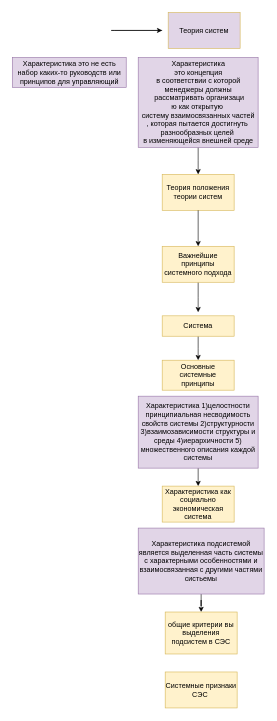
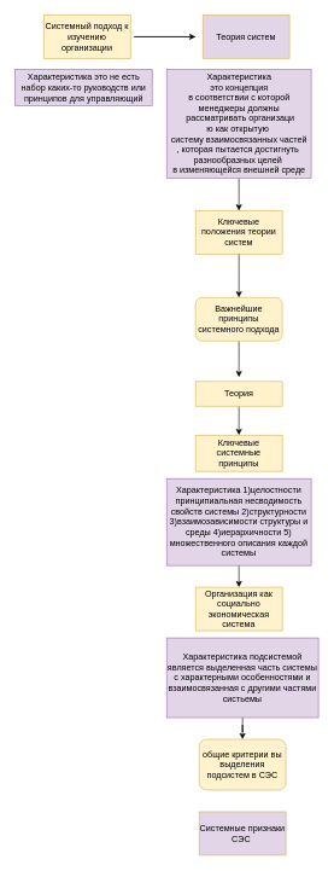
+ <mxCell id="2" value="Системный подход к изучению организации" parent="1" style="rounded=0;whiteSpace=wrap;html=1;fillColor=#fff2cc;strokeColor=#d6b656;" vertex="1"><mxGeometry as="geometry" x="60" y="20" width="120" height="60" /></mxCell>
- <mxCell id="8" value="Теория положения теории систем" parent="1" style="whiteSpace=wrap;html=1;strokeColor=#d6b656;fillColor=#fff2cc;" vertex="1"><mxGeometry as="geometry" x="270" y="290" width="120" height="60" /></mxCell>
+ <mxCell id="8" value="Ключевые положения теории систем" parent="1" style="whiteSpace=wrap;html=1;strokeColor=#d6b656;fillColor=#fff2cc;" vertex="1"><mxGeometry as="geometry" x="270" y="290" width="120" height="60" /></mxCell>
- <mxCell id="10" value="Важнейшие принципы системного подхода" parent="1" style="whiteSpace=wrap;html=1;strokeColor=#d6b656;fillColor=#fff2cc;" vertex="1"><mxGeometry as="geometry" x="270" y="410" width="120" height="60" /></mxCell>
+ <mxCell id="10" value="Важнейшие принципы системного подхода" parent="1" style="whiteSpace=wrap;html=1;strokeColor=#d6b656;fillColor=#fff2cc;rounded=1;" vertex="1"><mxGeometry as="geometry" x="270" y="410" width="120" height="60" /></mxCell>
- <mxCell id="13" value="Система" parent="1" style="whiteSpace=wrap;html=1;strokeColor=#d6b656;fillColor=#fff2cc;" vertex="1"><mxGeometry as="geometry" x="270" y="526" width="120" height="34" /></mxCell>
+ <mxCell id="13" value="Теория" parent="1" style="whiteSpace=wrap;html=1;strokeColor=#d6b656;fillColor=#fff2cc;" vertex="1"><mxGeometry as="geometry" x="270" y="526" width="120" height="34" /></mxCell>
- <mxCell id="14" value="Основные системные принципы" parent="1" style="whiteSpace=wrap;html=1;strokeColor=#d6b656;fillColor=#fff2cc;" vertex="1"><mxGeometry as="geometry" x="270" y="600" width="120" height="50" /></mxCell>
+ <mxCell id="14" value="Ключевые системные принципы" parent="1" style="whiteSpace=wrap;html=1;strokeColor=#d6b656;fillColor=#fff2cc;" vertex="1"><mxGeometry as="geometry" x="270" y="600" width="120" height="50" /></mxCell>
- <mxCell id="17" value="Характеристика как социально экономическая система" parent="1" style="whiteSpace=wrap;html=1;strokeColor=#d6b656;fillColor=#fff2cc;" vertex="1"><mxGeometry as="geometry" x="270" y="810" width="120" height="60" /></mxCell>
+ <mxCell id="17" value="Организация как социально экономическая система" parent="1" style="whiteSpace=wrap;html=1;strokeColor=#d6b656;fillColor=#fff2cc;" vertex="1"><mxGeometry as="geometry" x="270" y="810" width="120" height="60" /></mxCell>
- <mxCell id="20" value="общие критерии вы выделения подсистем в СЭС" parent="1" style="whiteSpace=wrap;html=1;strokeColor=#d6b656;fillColor=#fff2cc;" vertex="1"><mxGeometry as="geometry" x="275" y="1020" width="120" height="70" /></mxCell>
+ <mxCell id="20" value="общие критерии вы выделения подсистем в СЭС" parent="1" style="whiteSpace=wrap;html=1;strokeColor=#d6b656;fillColor=#fff2cc;rounded=1;" vertex="1"><mxGeometry as="geometry" x="275" y="1020" width="120" height="70" /></mxCell>
- <mxCell id="21" value="Системные признаки СЭС&amp;nbsp;" parent="1" style="whiteSpace=wrap;html=1;strokeColor=#d6b656;fillColor=#fff2cc;" vertex="1"><mxGeometry as="geometry" x="275" y="1120" width="120" height="60" /></mxCell>
+ <mxCell id="21" value="Системные признаки СЭС&amp;nbsp;" parent="1" style="whiteSpace=wrap;html=1;strokeColor=#d6b656;fillColor=#e1d5e7;" vertex="1"><mxGeometry as="geometry" x="275" y="1120" width="120" height="60" /></mxCell>
